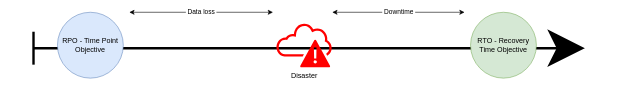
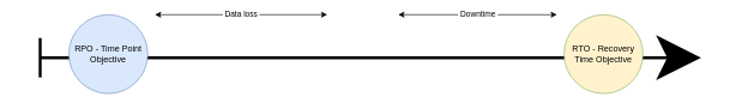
- <mxCell id="4" value="Disaster" style="pointerEvents=1;shadow=0;dashed=0;html=1;strokeColor=none;labelPosition=center;verticalLabelPosition=bottom;outlineConnect=0;verticalAlign=top;align=center;shape=mxgraph.office.clouds.cloud_disaster;fillColor=#ff0000;gradientColor=none;" vertex="1" parent="1"><mxGeometry x="425" y="38" width="94" height="74" as="geometry" /></mxCell>
- <mxCell id="6" value="RTO - Recovery Time Objective" style="ellipse;whiteSpace=wrap;html=1;aspect=fixed;fillColor=#d5e8d4;strokeColor=#82b366;" vertex="1" parent="1"><mxGeometry x="750" y="20" width="110" height="110" as="geometry" /></mxCell>
+ <mxCell id="6" value="RTO - Recovery Time Objective" style="ellipse;whiteSpace=wrap;html=1;aspect=fixed;fillColor=#fff2cc;strokeColor=#82b366;" vertex="1" parent="1"><mxGeometry x="750" y="20" width="110" height="110" as="geometry" /></mxCell>
